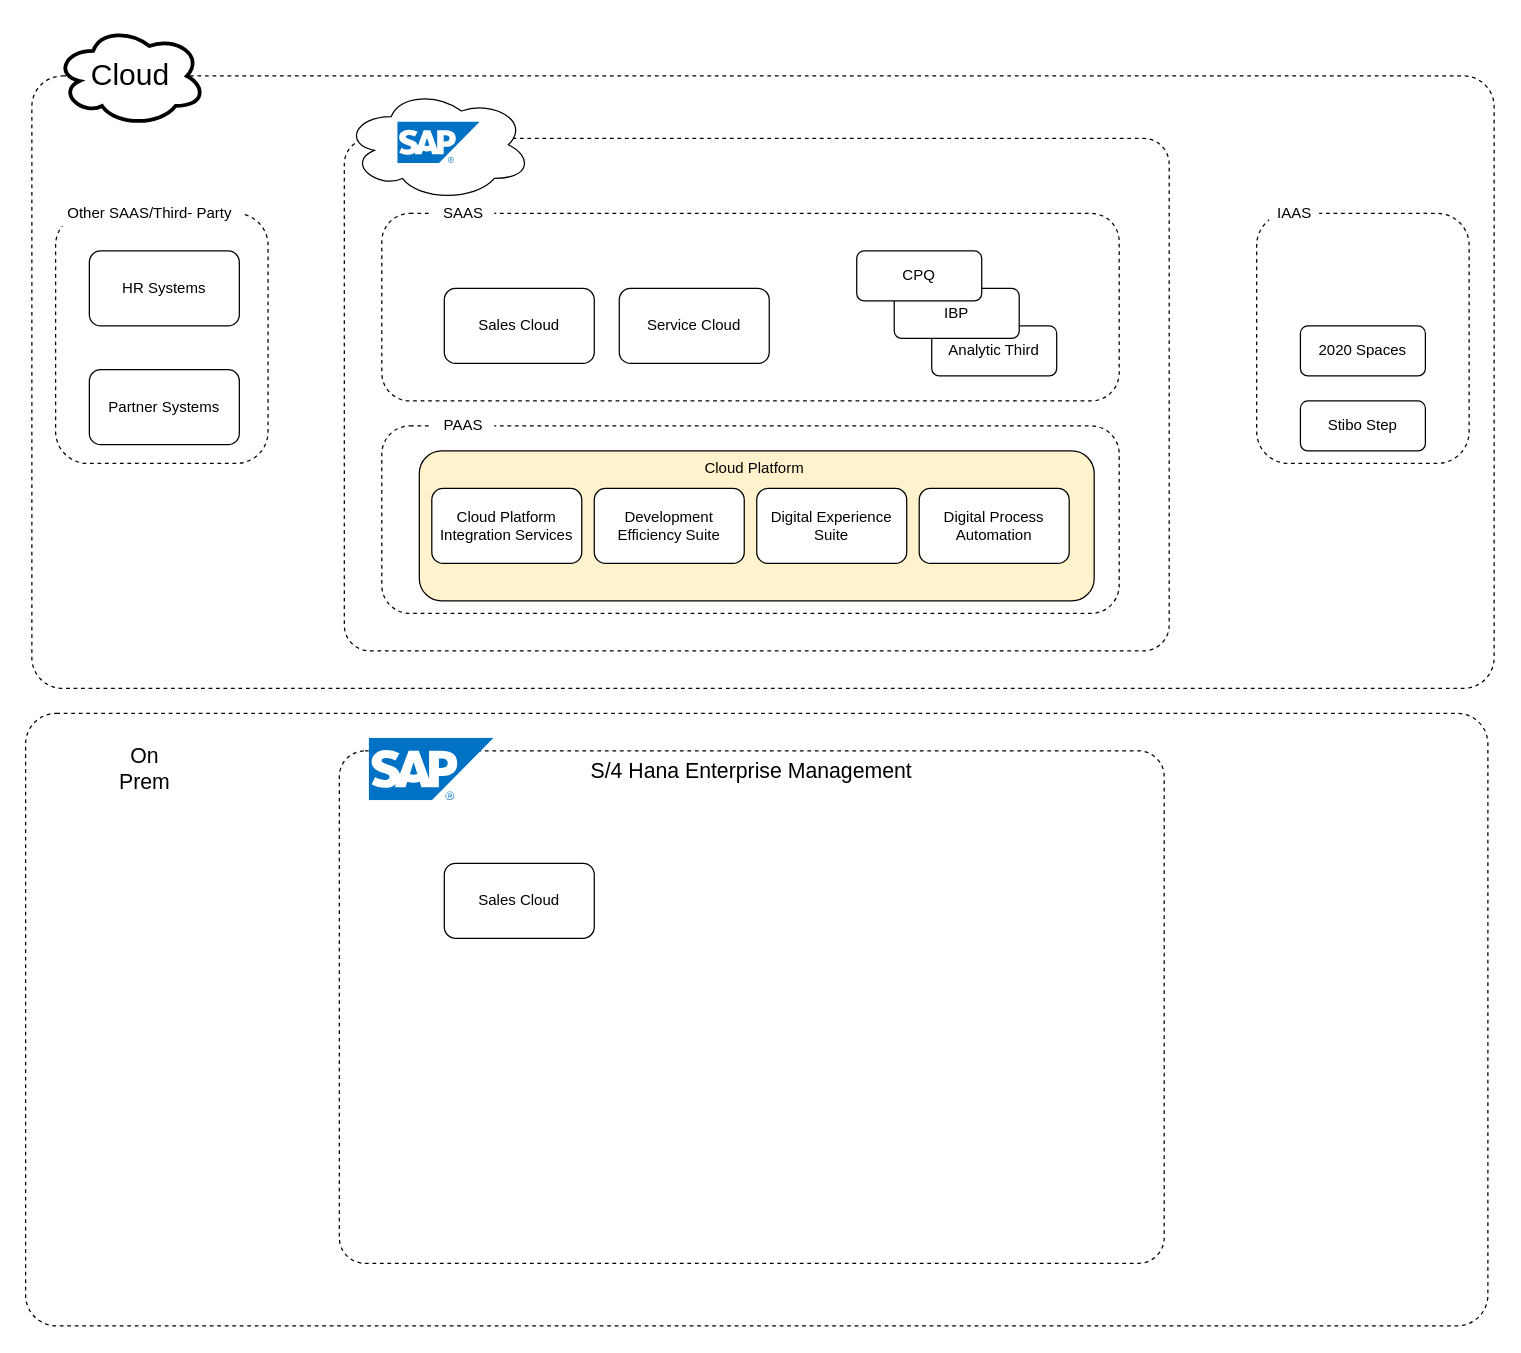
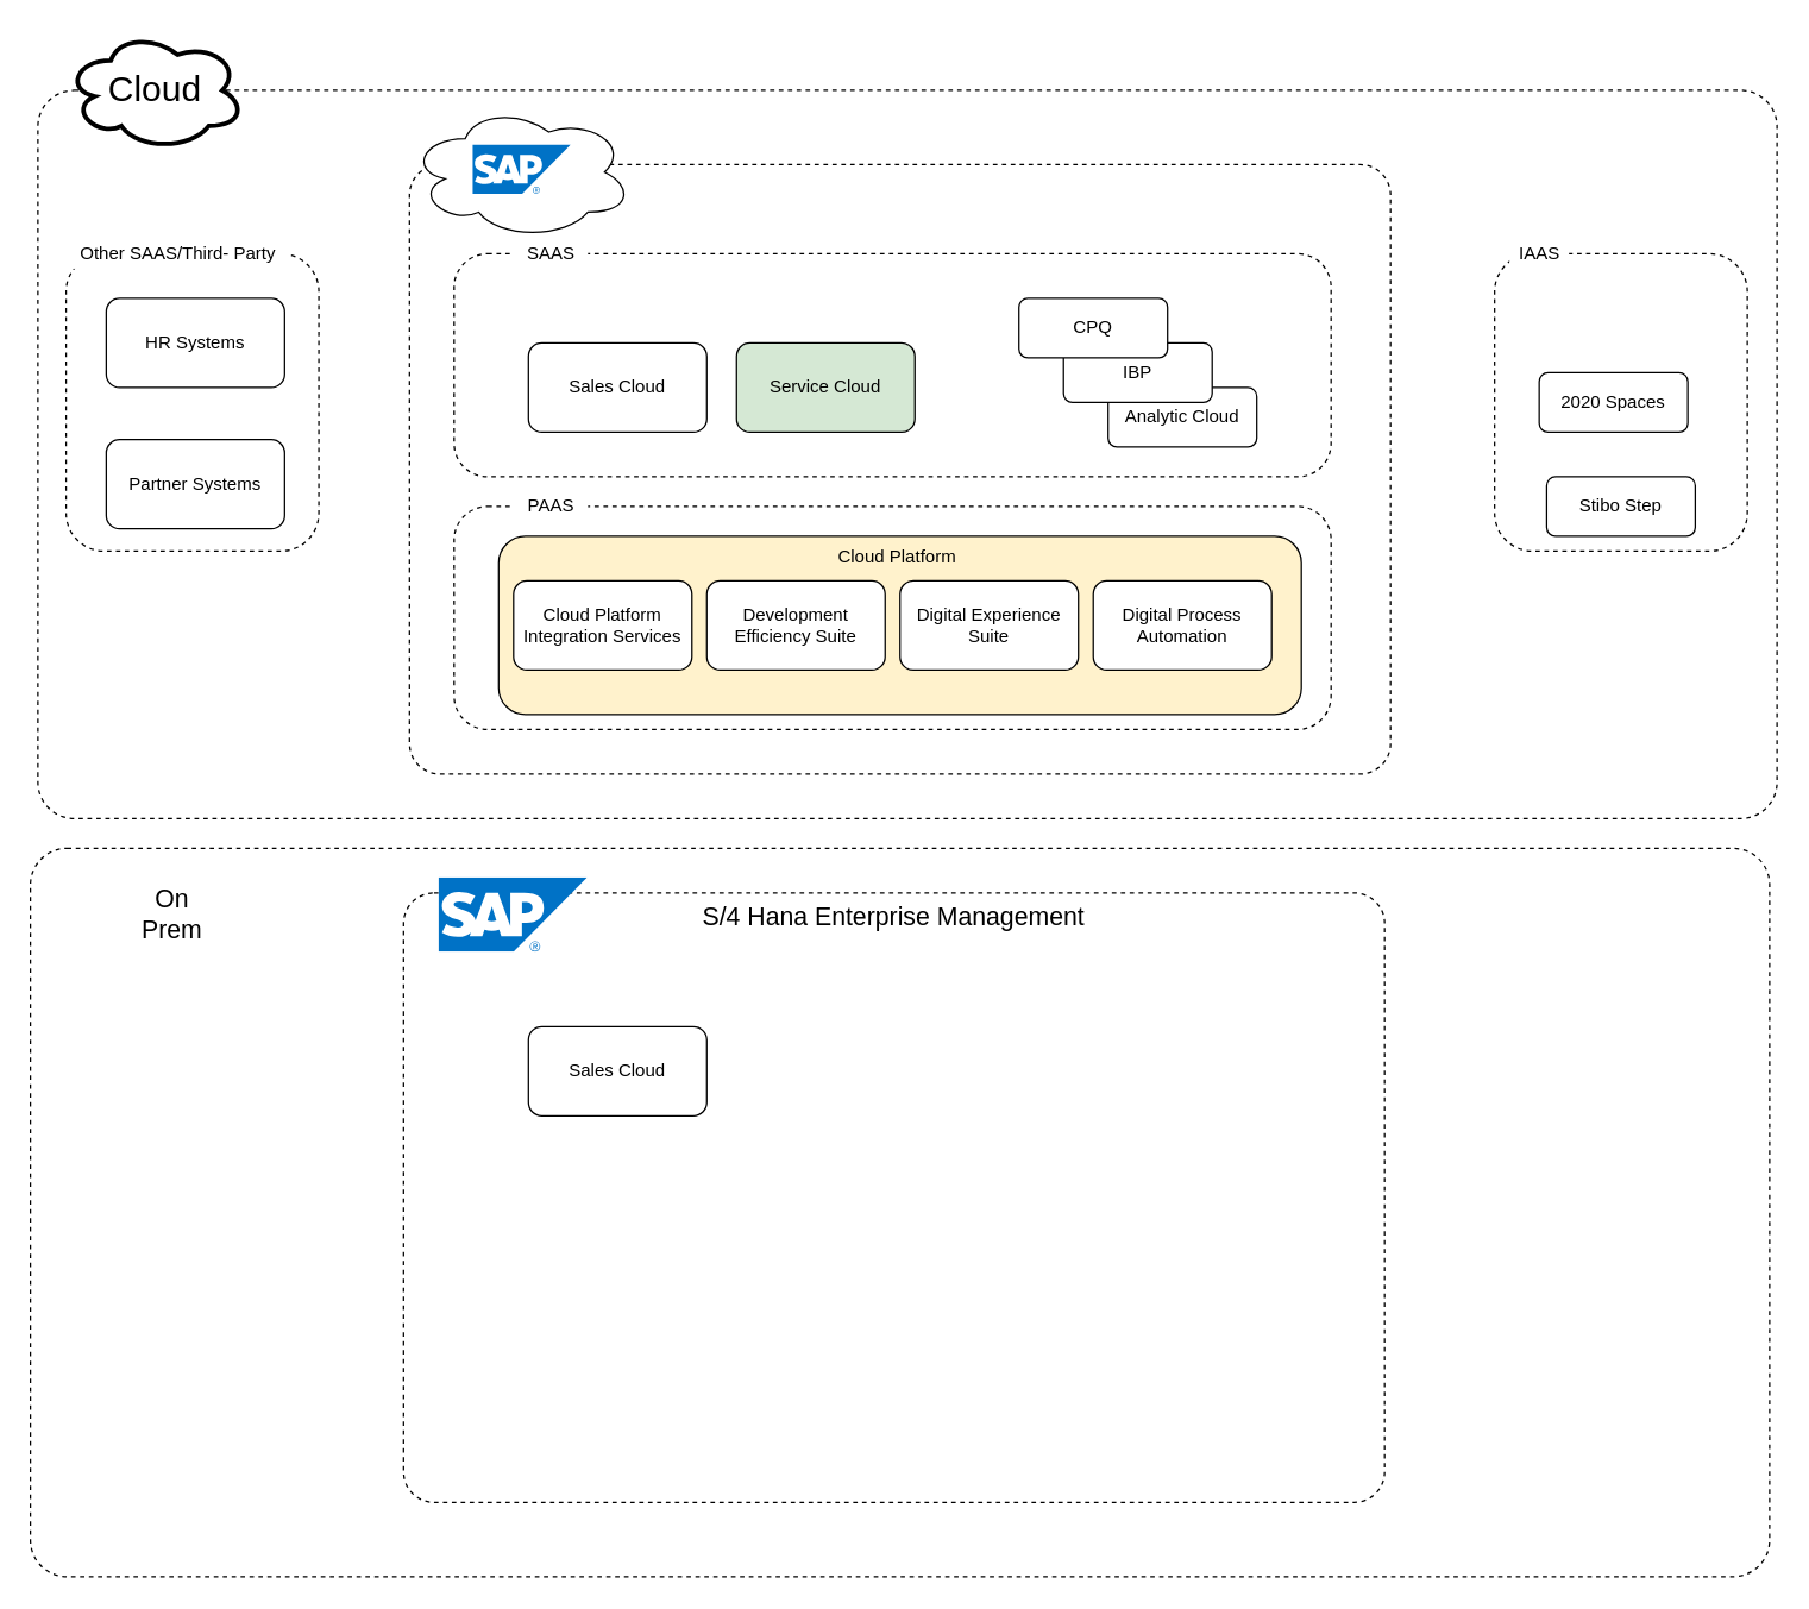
- <mxCell id="14" value="Service Cloud" style="rounded=1;whiteSpace=wrap;html=1;" vertex="1" parent="1"><mxGeometry x="495" y="230" width="120" height="60" as="geometry" /></mxCell>
+ <mxCell id="14" value="Service Cloud" style="rounded=1;whiteSpace=wrap;html=1;fillColor=#d5e8d4;" vertex="1" parent="1"><mxGeometry x="495" y="230" width="120" height="60" as="geometry" /></mxCell>
- <mxCell id="8" value="Analytic Third" style="rounded=1;whiteSpace=wrap;html=1;" vertex="1" parent="1"><mxGeometry x="745" y="260" width="100" height="40" as="geometry" /></mxCell>
+ <mxCell id="8" value="Analytic Cloud" style="rounded=1;whiteSpace=wrap;html=1;" vertex="1" parent="1"><mxGeometry x="745" y="260" width="100" height="40" as="geometry" /></mxCell>
- <mxCell id="25" value="2020 Spaces" style="rounded=1;whiteSpace=wrap;html=1;" vertex="1" parent="1"><mxGeometry x="1040" y="260" width="100" height="40" as="geometry" /></mxCell>
+ <mxCell id="25" value="2020 Spaces" style="rounded=1;whiteSpace=wrap;html=1;" vertex="1" parent="1"><mxGeometry x="1035" y="250" width="100" height="40" as="geometry" /></mxCell>
